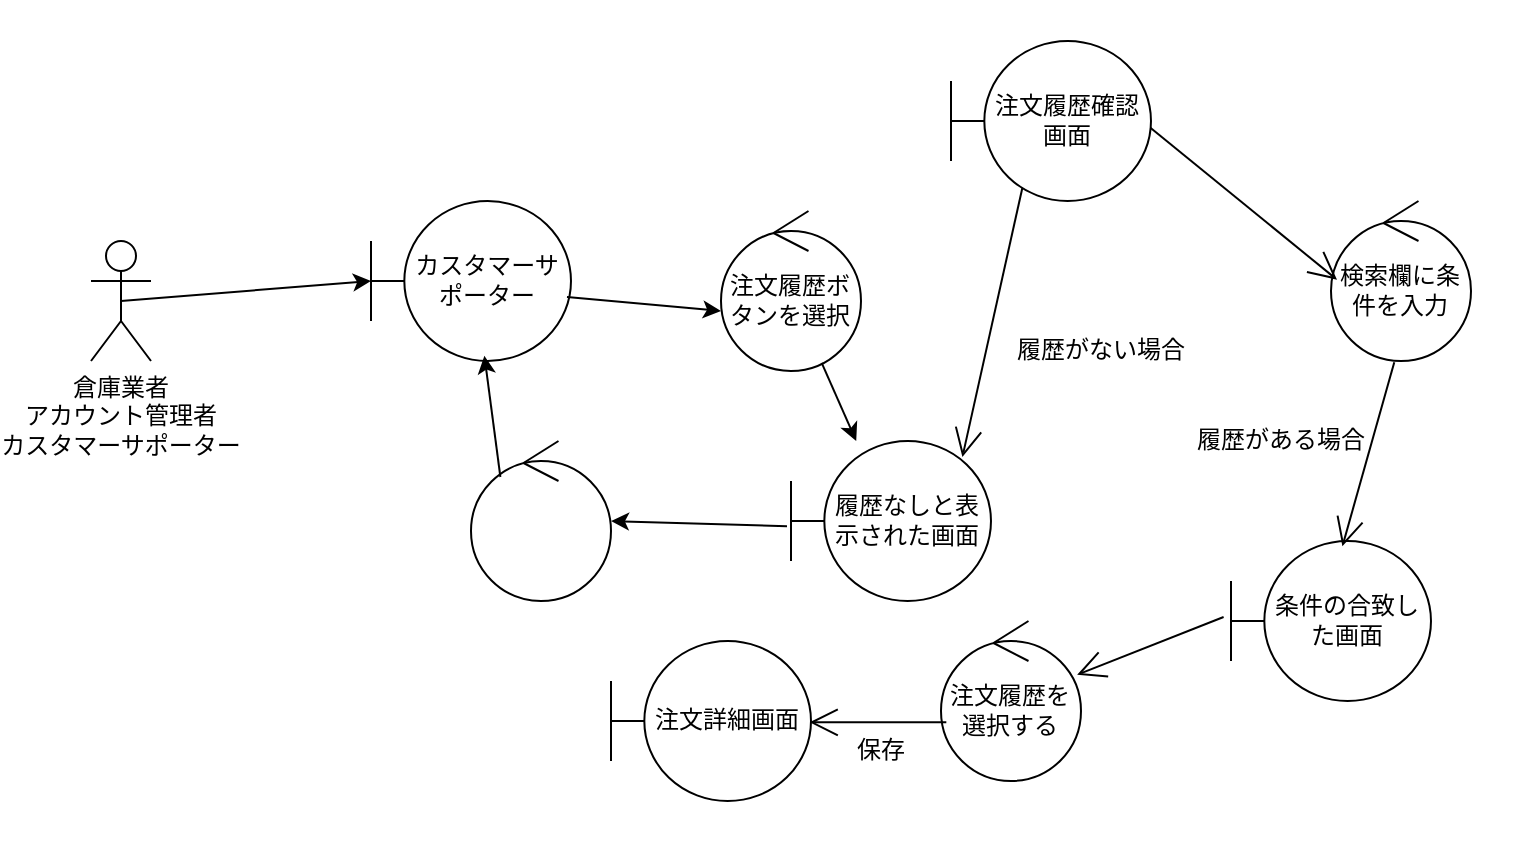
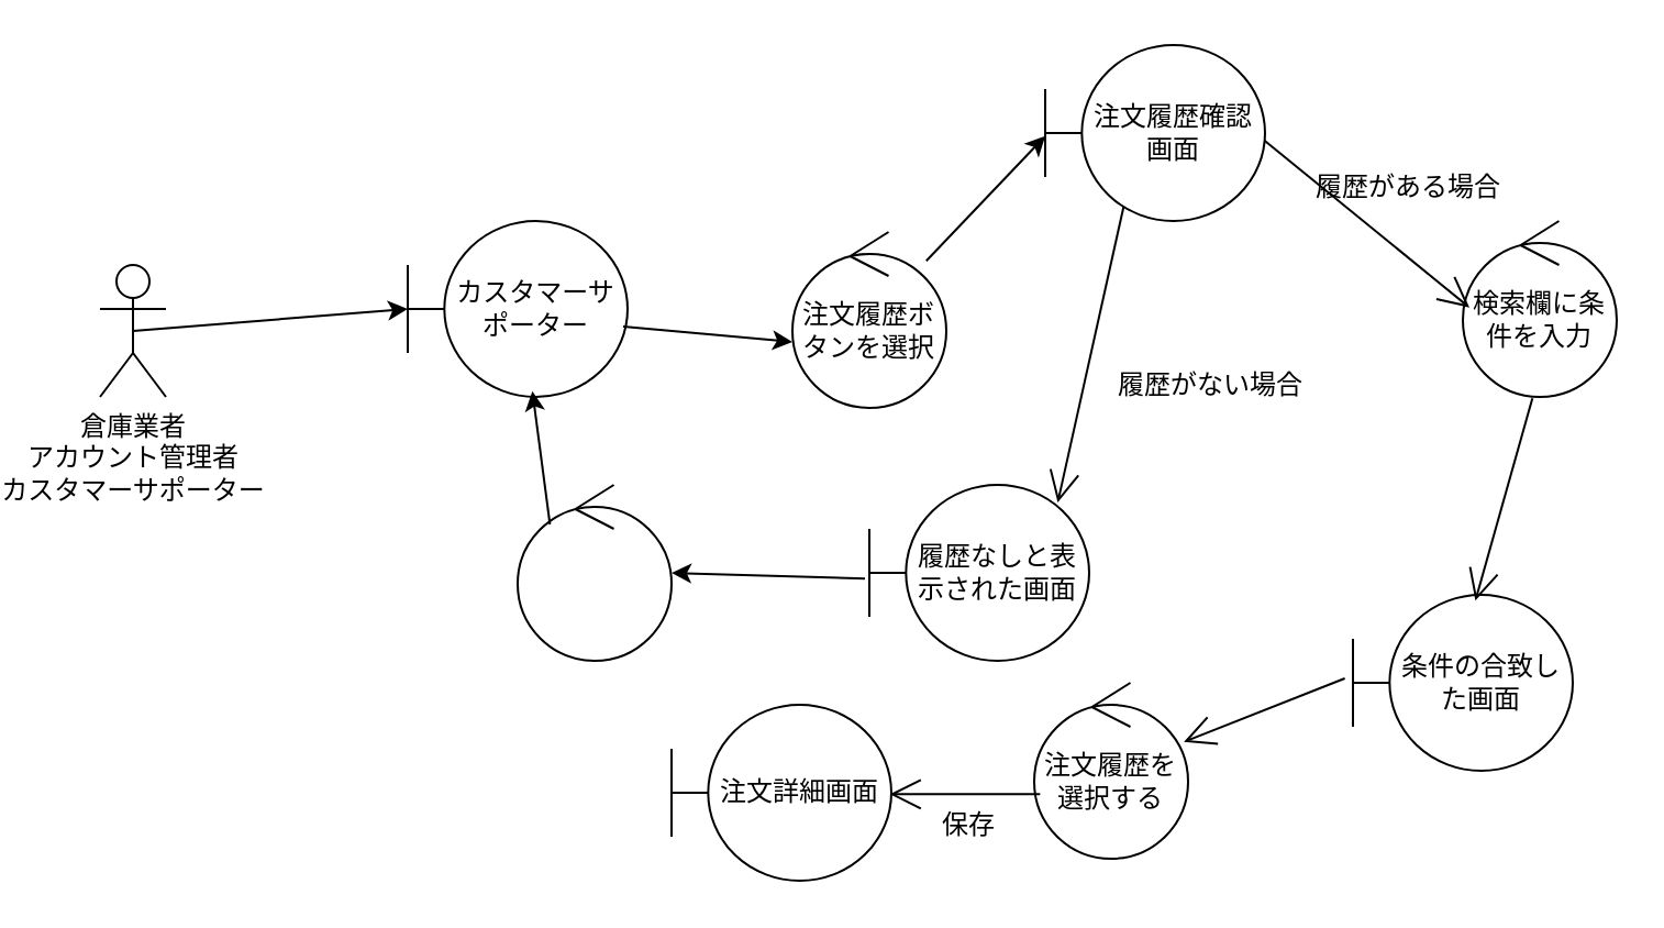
- <mxCell id="17" style="edgeStyle=none;html=1;" parent="1" source="16" target="5" edge="1"><mxGeometry relative="1" as="geometry" /></mxCell>
+ <mxCell id="17" style="edgeStyle=none;html=1;entryX=0;entryY=0.517;entryDx=0;entryDy=0;entryPerimeter=0;" parent="1" source="16" target="4" edge="1"><mxGeometry relative="1" as="geometry" /></mxCell>
- <mxCell id="20" value="履歴がある場合" style="text;html=1;align=center;verticalAlign=middle;resizable=0;points=[];autosize=1;strokeColor=none;fillColor=none;" vertex="1" parent="1"><mxGeometry x="560" y="205" width="110" height="30" as="geometry" /></mxCell>
+ <mxCell id="20" value="履歴がある場合" style="text;html=1;align=center;verticalAlign=middle;resizable=0;points=[];autosize=1;strokeColor=none;fillColor=none;" vertex="1" parent="1"><mxGeometry x="560" y="70" width="110" height="30" as="geometry" /></mxCell>
